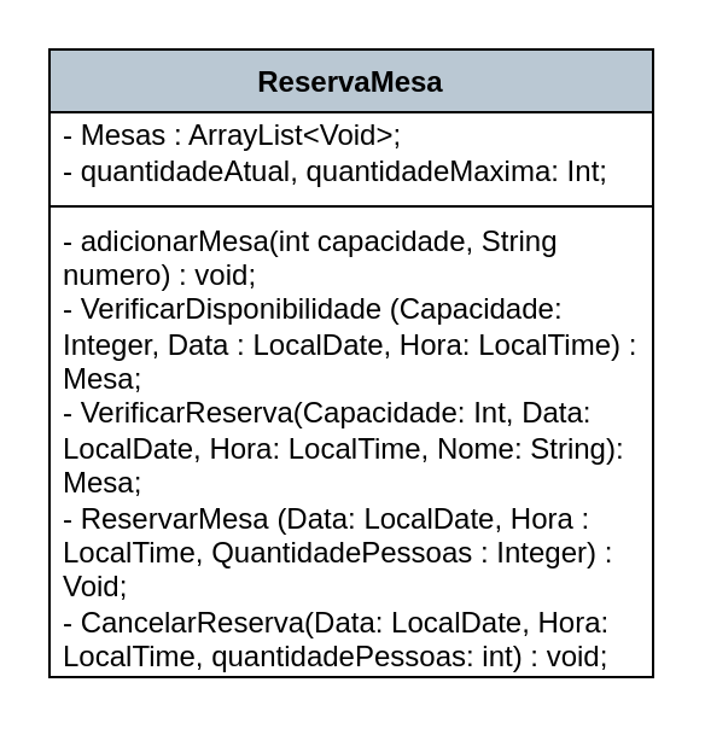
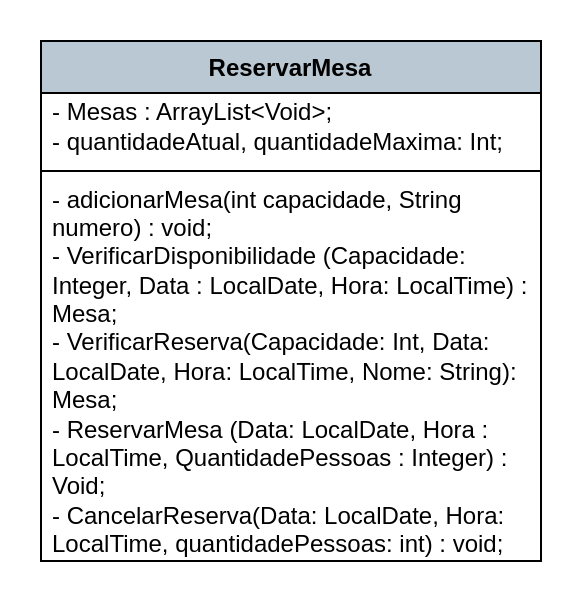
- <mxCell id="2" value="ReservaMesa" style="swimlane;fontStyle=1;align=center;verticalAlign=top;childLayout=stackLayout;horizontal=1;startSize=26;horizontalStack=0;resizeParent=1;resizeParentMax=0;resizeLast=0;collapsible=1;marginBottom=0;whiteSpace=wrap;html=1;fillColor=#BAC8D3;" vertex="1" parent="1"><mxGeometry x="20" y="20" width="250" height="260" as="geometry" /></mxCell>
+ <mxCell id="2" value="ReservarMesa" style="swimlane;fontStyle=1;align=center;verticalAlign=top;childLayout=stackLayout;horizontal=1;startSize=26;horizontalStack=0;resizeParent=1;resizeParentMax=0;resizeLast=0;collapsible=1;marginBottom=0;whiteSpace=wrap;html=1;fillColor=#BAC8D3;" vertex="1" parent="1"><mxGeometry x="20" y="20" width="250" height="260" as="geometry" /></mxCell>
